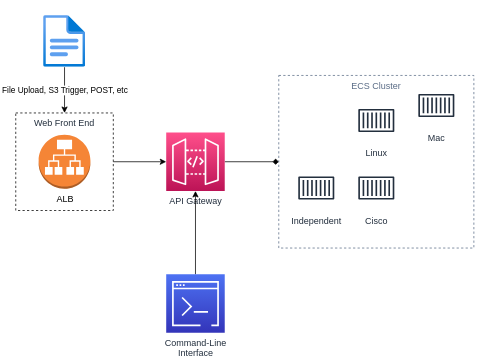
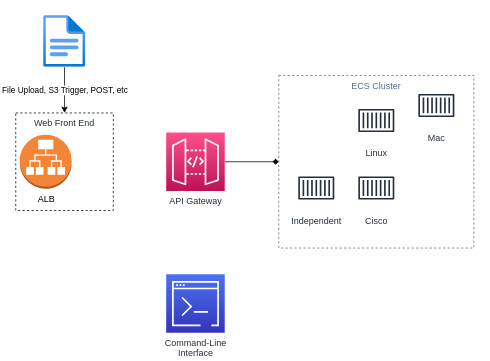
- <mxCell id="9" value="ALB" style="outlineConnect=0;dashed=0;verticalLabelPosition=bottom;verticalAlign=top;align=center;html=1;shape=mxgraph.aws3.application_load_balancer;fillColor=#F58536;gradientColor=none;" parent="1" vertex="1"><mxGeometry x="51" y="179" width="69" height="72" as="geometry" /></mxCell>
+ <mxCell id="9" value="ALB" style="outlineConnect=0;dashed=0;verticalLabelPosition=bottom;verticalAlign=top;align=center;html=1;shape=mxgraph.aws3.application_load_balancer;fillColor=#F58536;gradientColor=none;" parent="1" vertex="1"><mxGeometry x="26" y="179" width="69" height="72" as="geometry" /></mxCell>
- <mxCell id="10" style="edgeStyle=orthogonalEdgeStyle;rounded=0;orthogonalLoop=1;jettySize=auto;html=1;entryX=0;entryY=0.5;entryDx=0;entryDy=0;entryPerimeter=0;" parent="1" source="11" target="8" edge="1"><mxGeometry relative="1" as="geometry" /></mxCell>
- <mxCell id="12" style="edgeStyle=orthogonalEdgeStyle;rounded=0;orthogonalLoop=1;jettySize=auto;html=1;entryX=0.5;entryY=1;entryDx=0;entryDy=0;entryPerimeter=0;" parent="1" source="13" target="8" edge="1"><mxGeometry relative="1" as="geometry" /></mxCell>
